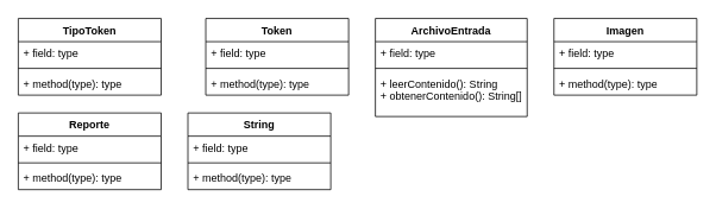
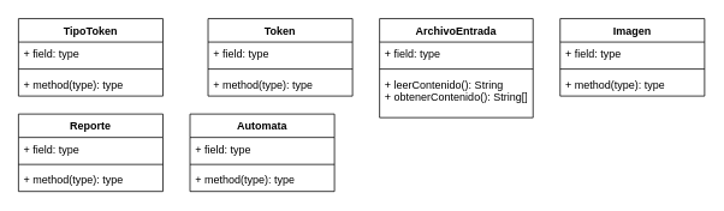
- <mxCell id="18" value="String" style="swimlane;fontStyle=1;align=center;verticalAlign=top;childLayout=stackLayout;horizontal=1;startSize=26;horizontalStack=0;resizeParent=1;resizeParentMax=0;resizeLast=0;collapsible=1;marginBottom=0;whiteSpace=wrap;html=1;" vertex="1" parent="1"><mxGeometry x="210" y="126" width="160" height="86" as="geometry" /></mxCell>
+ <mxCell id="18" value="Automata" style="swimlane;fontStyle=1;align=center;verticalAlign=top;childLayout=stackLayout;horizontal=1;startSize=26;horizontalStack=0;resizeParent=1;resizeParentMax=0;resizeLast=0;collapsible=1;marginBottom=0;whiteSpace=wrap;html=1;" vertex="1" parent="1"><mxGeometry x="210" y="126" width="160" height="86" as="geometry" /></mxCell>
